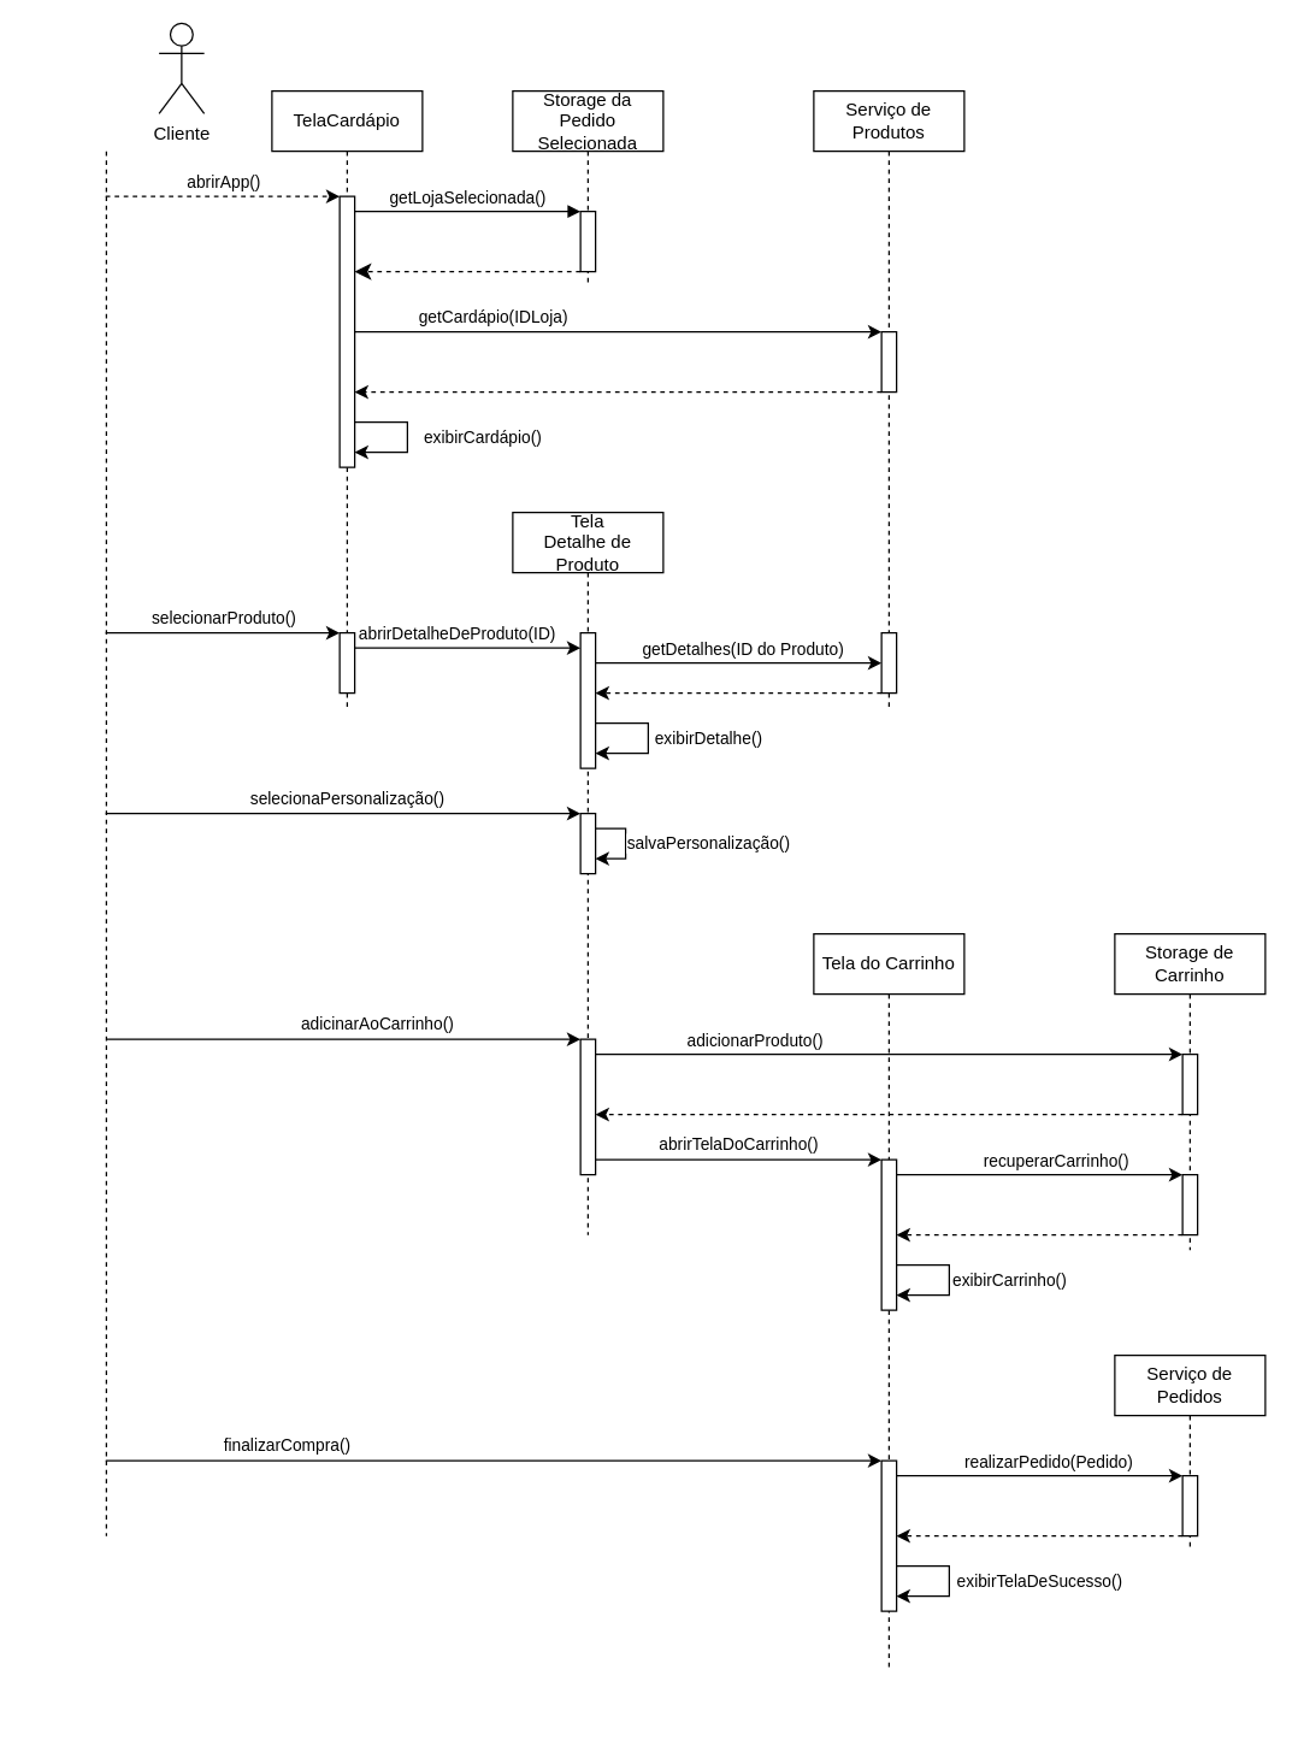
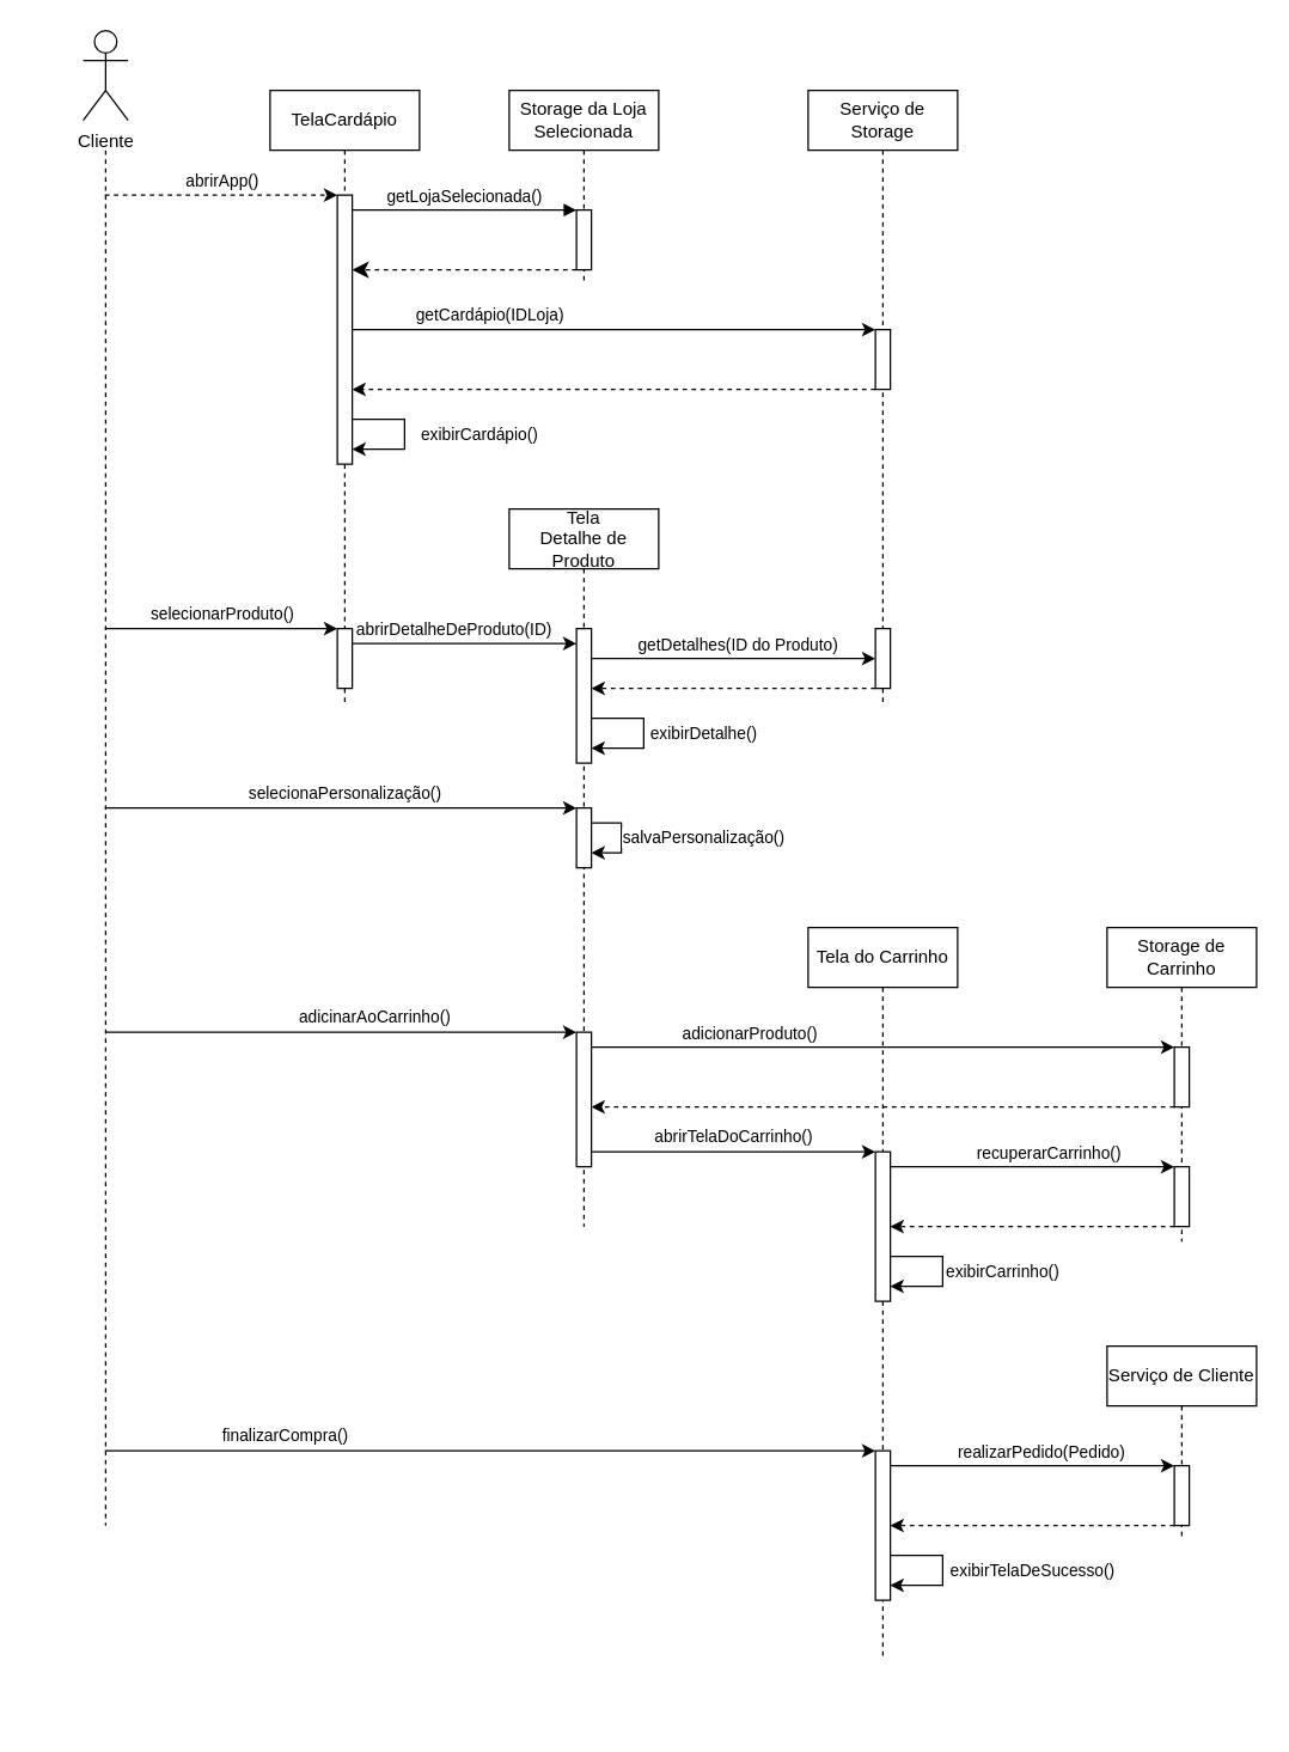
- <mxCell id="19" value="Cliente" style="shape=umlActor;verticalLabelPosition=bottom;verticalAlign=top;html=1;outlineConnect=0;" vertex="1" parent="1"><mxGeometry x="105" y="15" width="30" height="60" as="geometry" /></mxCell>
+ <mxCell id="19" value="Cliente" style="shape=umlActor;verticalLabelPosition=bottom;verticalAlign=top;html=1;outlineConnect=0;" vertex="1" parent="1"><mxGeometry x="55" width="30" height="60" as="geometry" y="20" /></mxCell>
- <mxCell id="6" value="Storage da Pedido Selecionada" style="shape=umlLifeline;perimeter=lifelinePerimeter;whiteSpace=wrap;html=1;container=0;dropTarget=0;collapsible=0;recursiveResize=0;outlineConnect=0;portConstraint=eastwest;newEdgeStyle={&quot;edgeStyle&quot;:&quot;elbowEdgeStyle&quot;,&quot;elbow&quot;:&quot;vertical&quot;,&quot;curved&quot;:0,&quot;rounded&quot;:0};" parent="1" vertex="1"><mxGeometry x="340" y="60" width="100" height="130" as="geometry" /></mxCell>
+ <mxCell id="6" value="Storage da Loja Selecionada" style="shape=umlLifeline;perimeter=lifelinePerimeter;whiteSpace=wrap;html=1;container=0;dropTarget=0;collapsible=0;recursiveResize=0;outlineConnect=0;portConstraint=eastwest;newEdgeStyle={&quot;edgeStyle&quot;:&quot;elbowEdgeStyle&quot;,&quot;elbow&quot;:&quot;vertical&quot;,&quot;curved&quot;:0,&quot;rounded&quot;:0};" parent="1" vertex="1"><mxGeometry x="340" y="60" width="100" height="130" as="geometry" /></mxCell>
- <mxCell id="10" value="Serviço de Produtos" style="shape=umlLifeline;perimeter=lifelinePerimeter;whiteSpace=wrap;html=1;container=0;dropTarget=0;collapsible=0;recursiveResize=0;outlineConnect=0;portConstraint=eastwest;newEdgeStyle={&quot;edgeStyle&quot;:&quot;elbowEdgeStyle&quot;,&quot;elbow&quot;:&quot;vertical&quot;,&quot;curved&quot;:0,&quot;rounded&quot;:0};" vertex="1" parent="1"><mxGeometry x="540" y="60" width="100" height="410" as="geometry" /></mxCell>
+ <mxCell id="10" value="Serviço de Storage" style="shape=umlLifeline;perimeter=lifelinePerimeter;whiteSpace=wrap;html=1;container=0;dropTarget=0;collapsible=0;recursiveResize=0;outlineConnect=0;portConstraint=eastwest;newEdgeStyle={&quot;edgeStyle&quot;:&quot;elbowEdgeStyle&quot;,&quot;elbow&quot;:&quot;vertical&quot;,&quot;curved&quot;:0,&quot;rounded&quot;:0};" vertex="1" parent="1"><mxGeometry x="540" y="60" width="100" height="410" as="geometry" /></mxCell>
- <mxCell id="49" value="Serviço de Pedidos" style="shape=umlLifeline;perimeter=lifelinePerimeter;whiteSpace=wrap;html=1;container=0;dropTarget=0;collapsible=0;recursiveResize=0;outlineConnect=0;portConstraint=eastwest;newEdgeStyle={&quot;edgeStyle&quot;:&quot;elbowEdgeStyle&quot;,&quot;elbow&quot;:&quot;vertical&quot;,&quot;curved&quot;:0,&quot;rounded&quot;:0};" vertex="1" parent="1"><mxGeometry x="740" y="900" width="100" height="130" as="geometry" /></mxCell>
+ <mxCell id="49" value="Serviço de Cliente" style="shape=umlLifeline;perimeter=lifelinePerimeter;whiteSpace=wrap;html=1;container=0;dropTarget=0;collapsible=0;recursiveResize=0;outlineConnect=0;portConstraint=eastwest;newEdgeStyle={&quot;edgeStyle&quot;:&quot;elbowEdgeStyle&quot;,&quot;elbow&quot;:&quot;vertical&quot;,&quot;curved&quot;:0,&quot;rounded&quot;:0};" vertex="1" parent="1"><mxGeometry x="740" y="900" width="100" height="130" as="geometry" /></mxCell>
